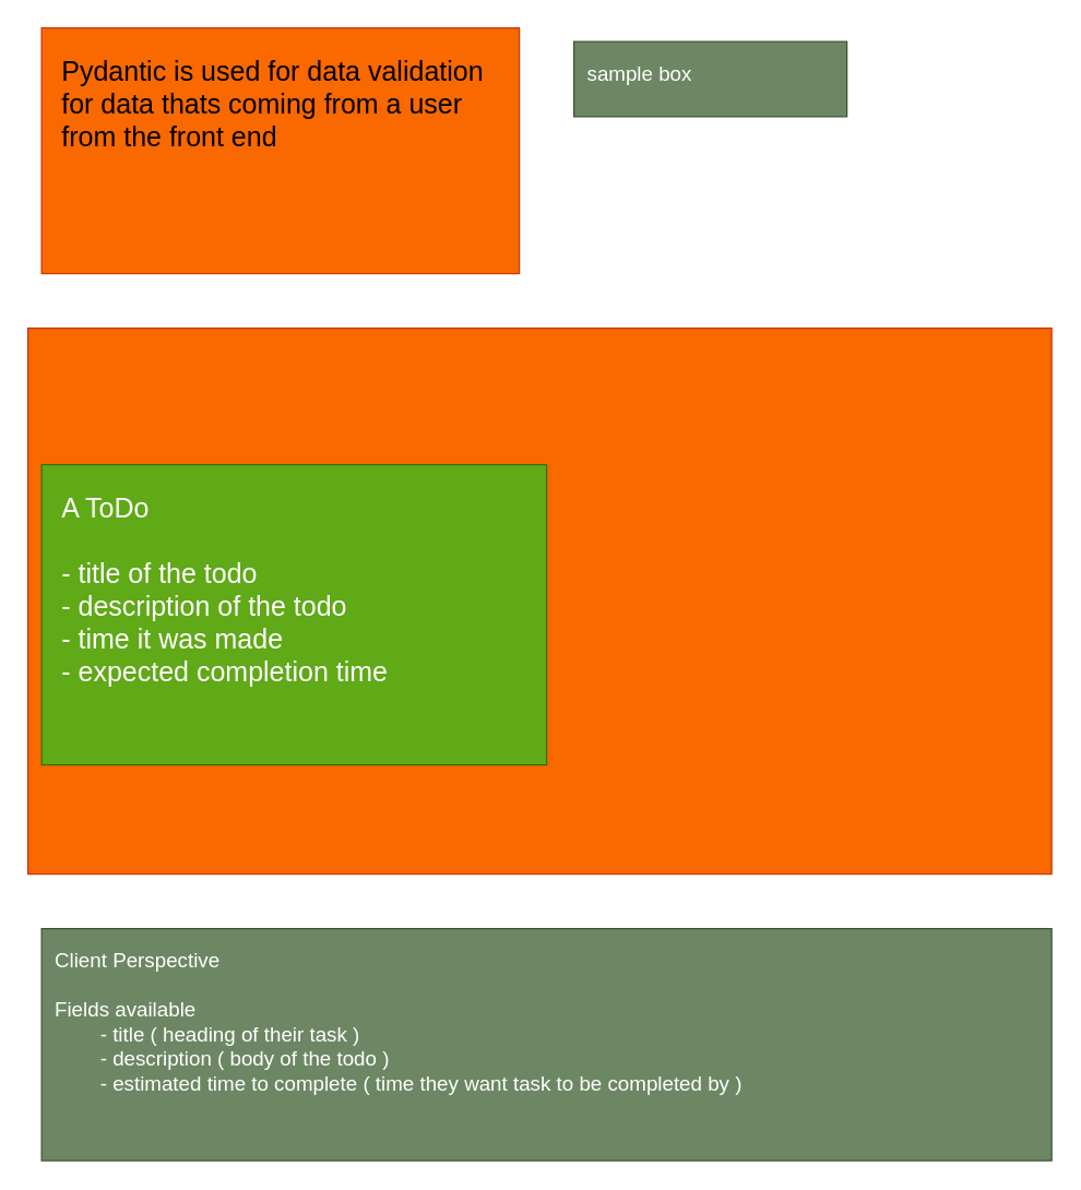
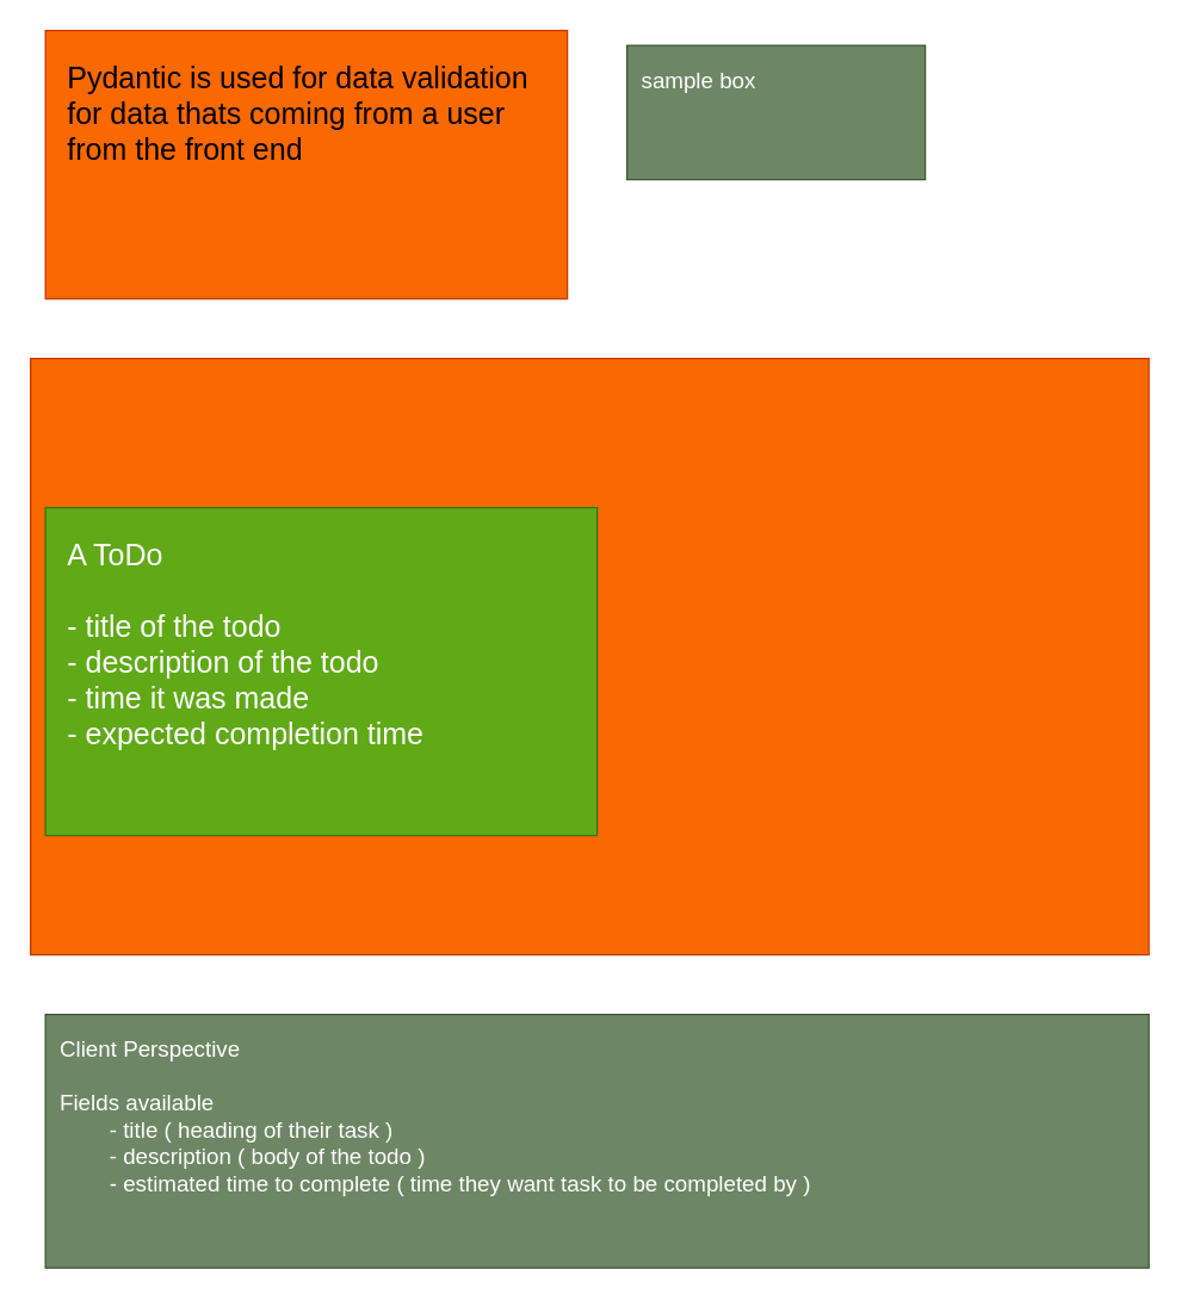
- <mxCell id="6" value="sample box" style="rounded=0;whiteSpace=wrap;html=1;fillColor=#6d8764;fontColor=#ffffff;strokeColor=#3A5431;spacing=10;fontSize=15;align=left;verticalAlign=top;" vertex="1" parent="1"><mxGeometry x="420" y="30" width="200" height="55" as="geometry" /></mxCell>
+ <mxCell id="6" value="sample box" style="rounded=0;whiteSpace=wrap;html=1;fillColor=#6d8764;fontColor=#ffffff;strokeColor=#3A5431;spacing=10;fontSize=15;align=left;verticalAlign=top;" vertex="1" parent="1"><mxGeometry x="420" y="30" width="200" height="90" as="geometry" /></mxCell>
